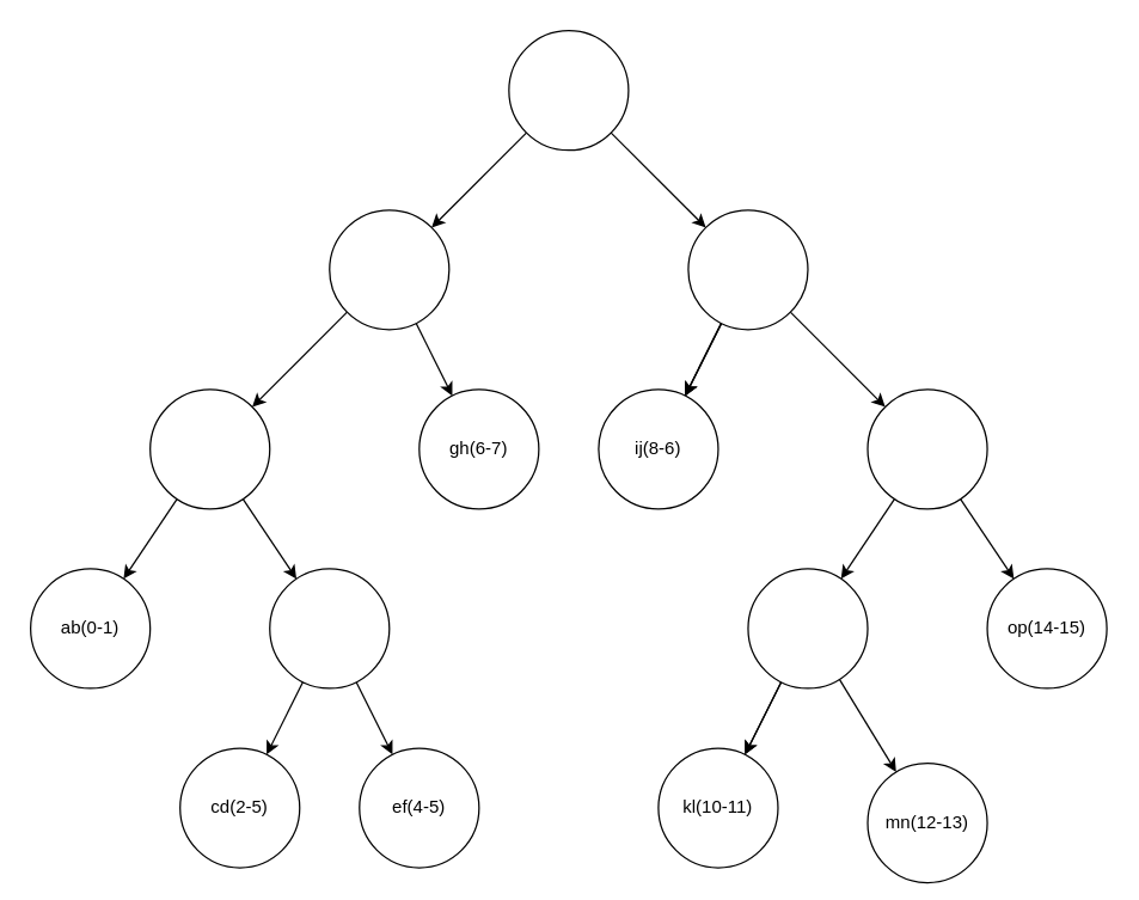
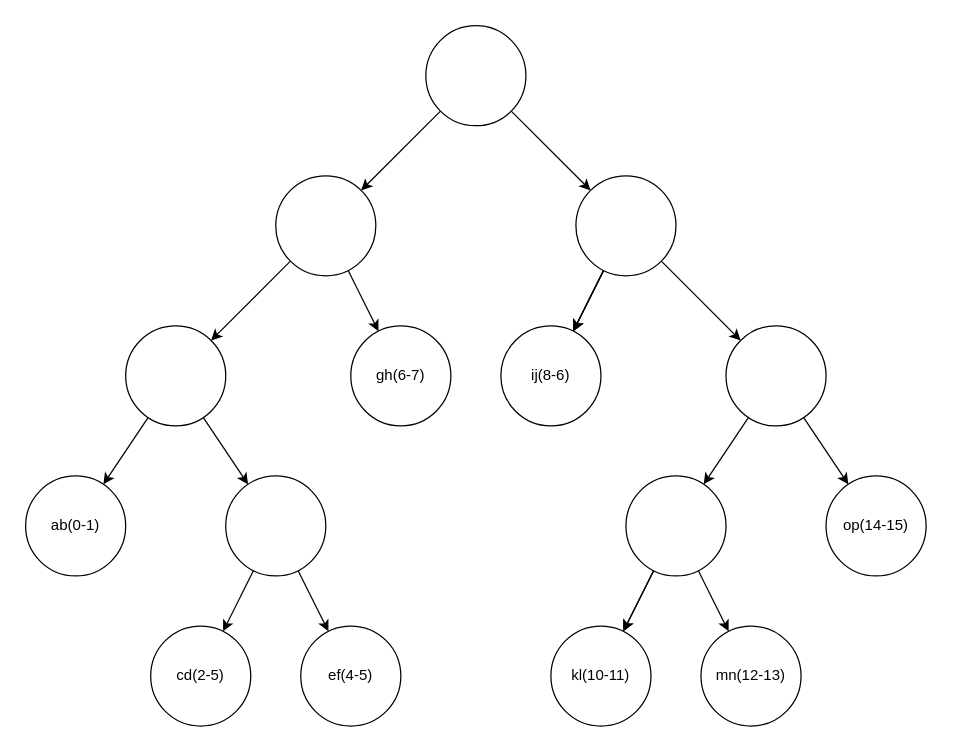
- <mxCell id="27" value="mn(12-13)" style="ellipse;whiteSpace=wrap;html=1;" vertex="1" parent="1"><mxGeometry x="580" y="510" width="80" height="80" as="geometry" /></mxCell>
+ <mxCell id="27" value="mn(12-13)" style="ellipse;whiteSpace=wrap;html=1;" vertex="1" parent="1"><mxGeometry x="560" y="500" width="80" height="80" as="geometry" /></mxCell>
